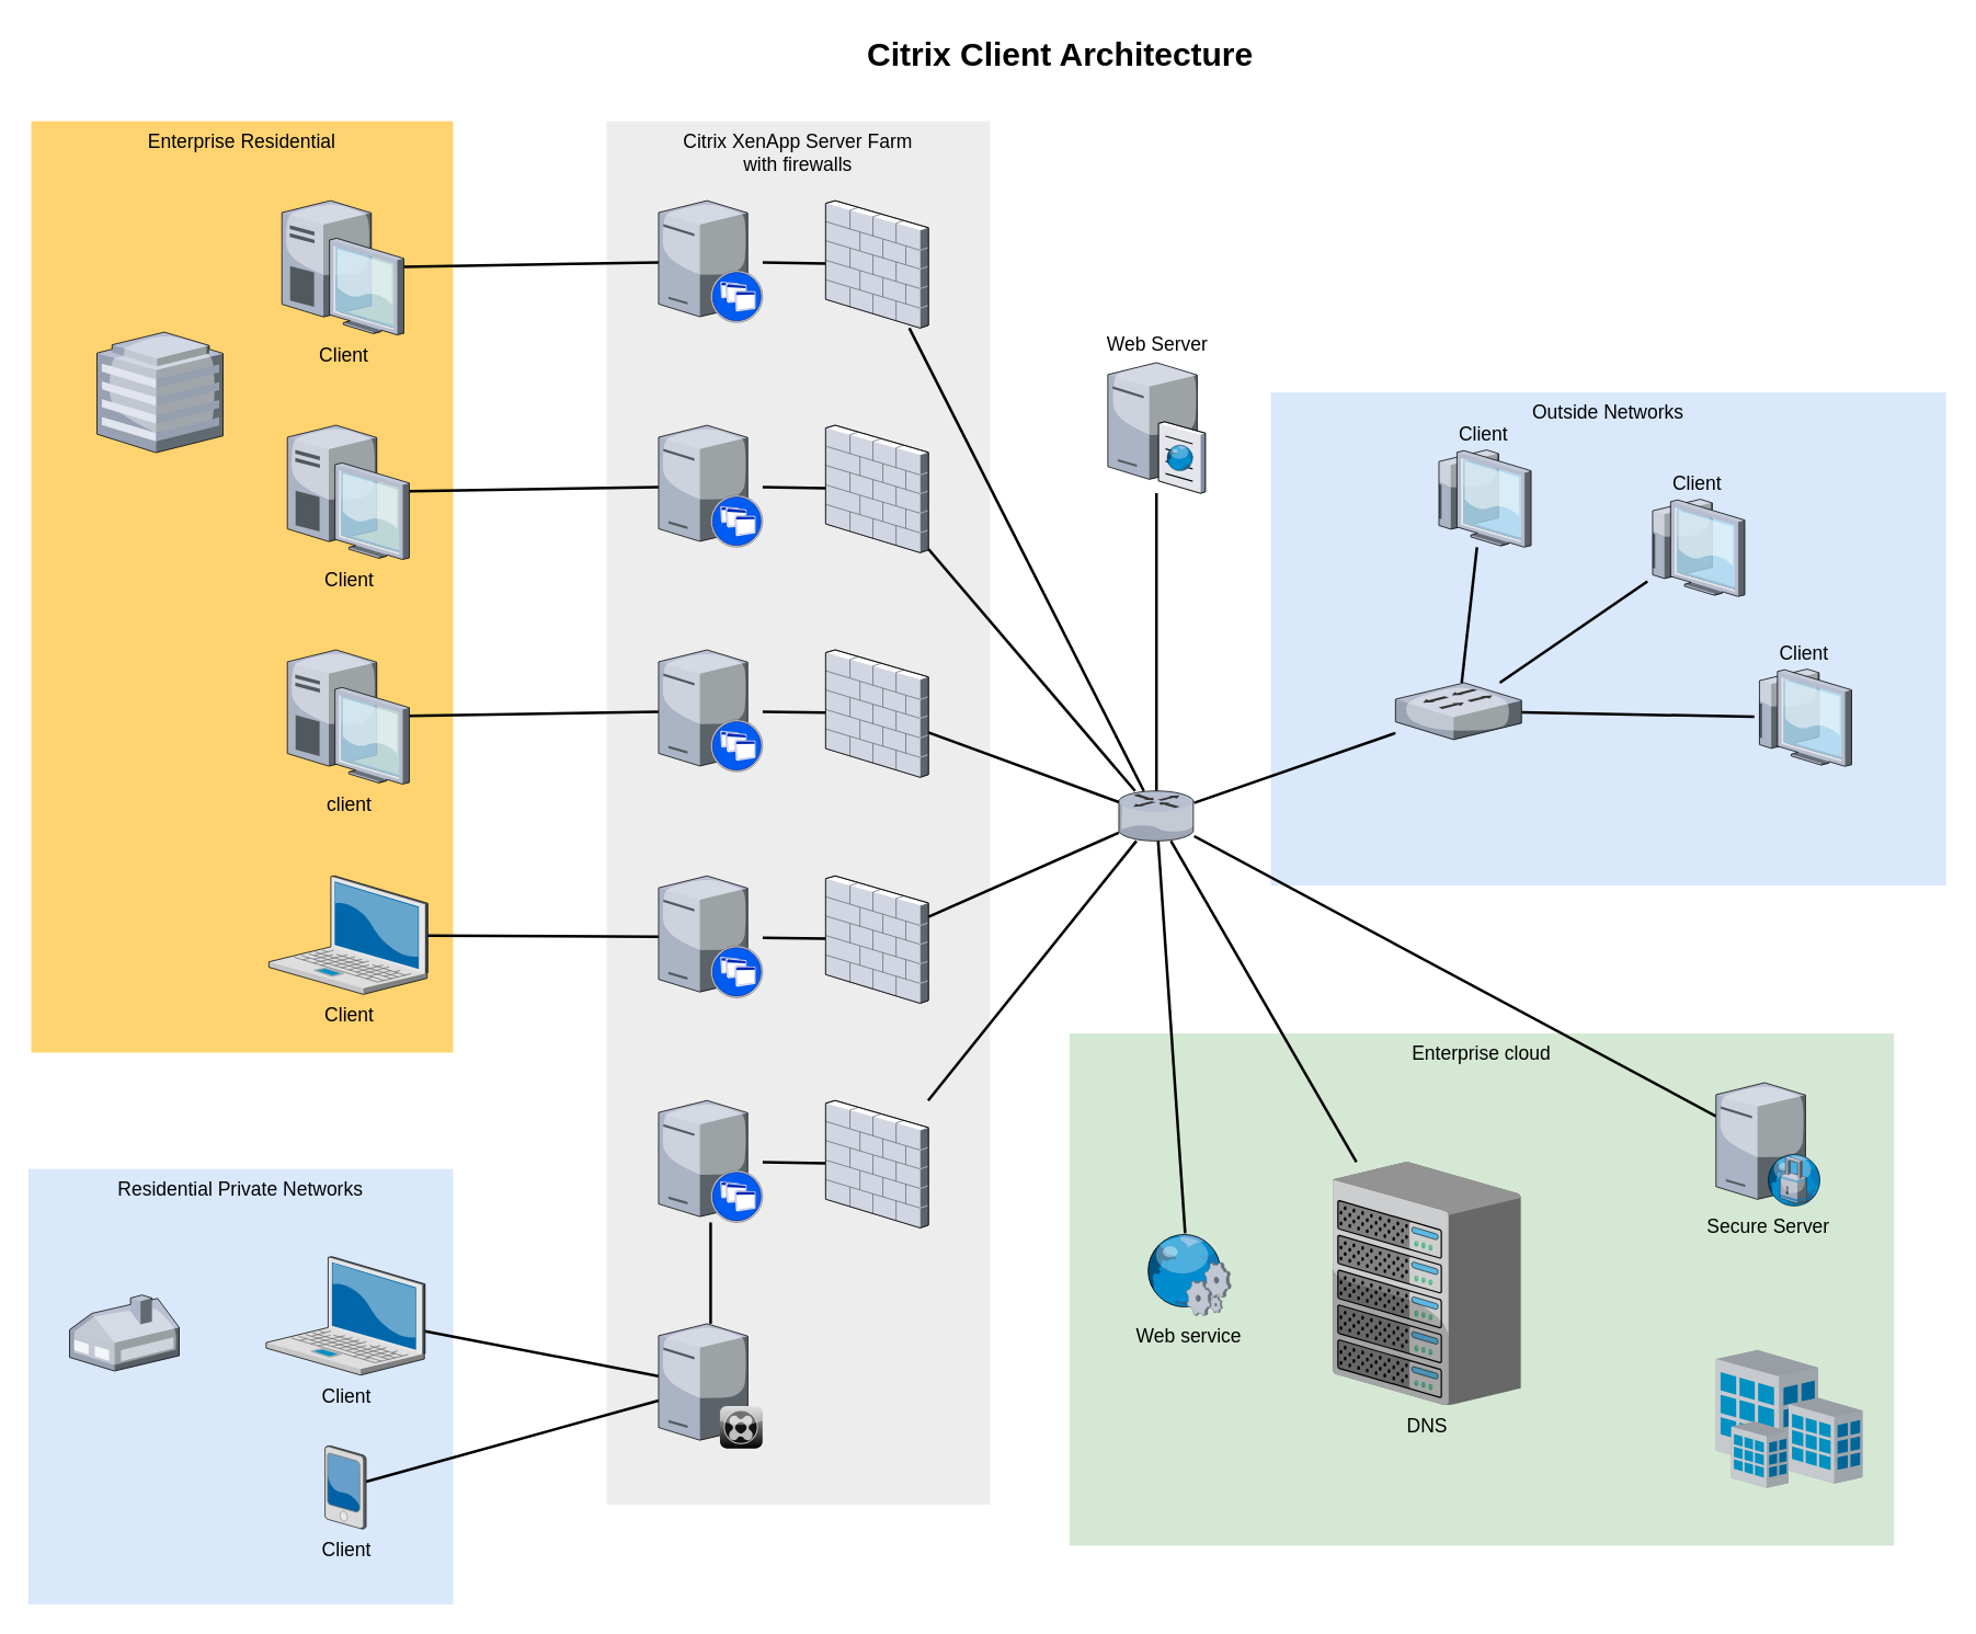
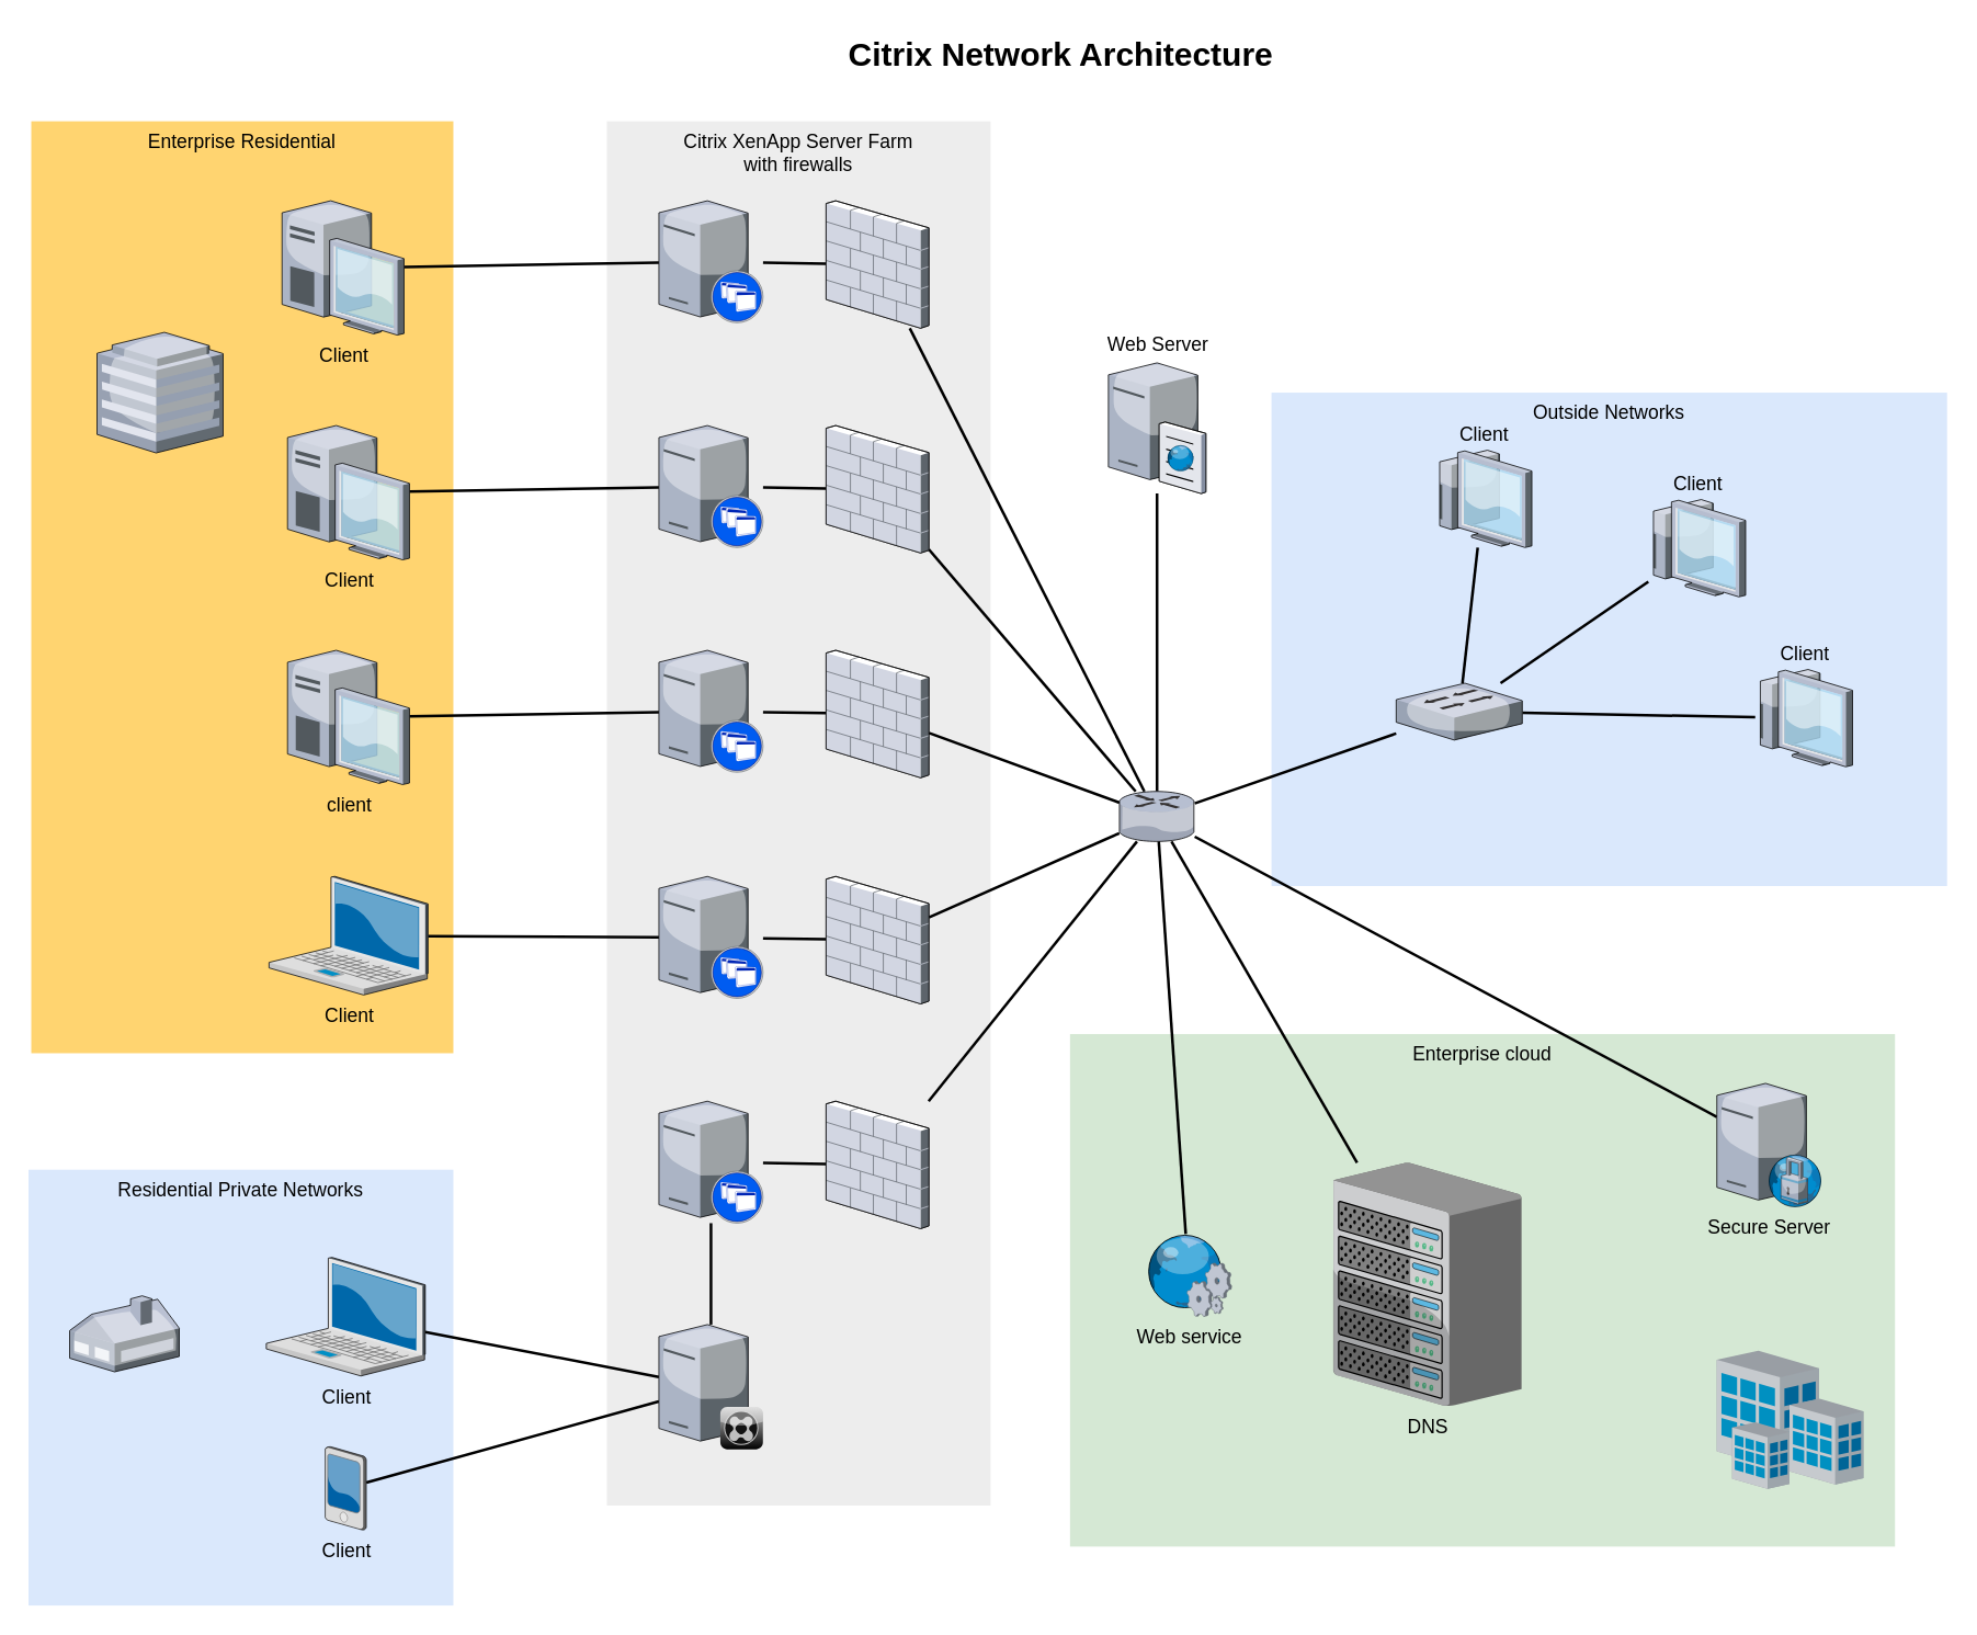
- <mxCell id="61" value="Citrix Client Architecture" style="text;strokeColor=none;fillColor=none;html=1;fontSize=24;fontStyle=1;verticalAlign=middle;align=center;" parent="1" vertex="1"><mxGeometry x="342" y="20" width="861" height="40" as="geometry" /></mxCell>
+ <mxCell id="61" value="Citrix Network Architecture" style="text;strokeColor=none;fillColor=none;html=1;fontSize=24;fontStyle=1;verticalAlign=middle;align=center;" parent="1" vertex="1"><mxGeometry x="342" y="20" width="861" height="40" as="geometry" /></mxCell>
